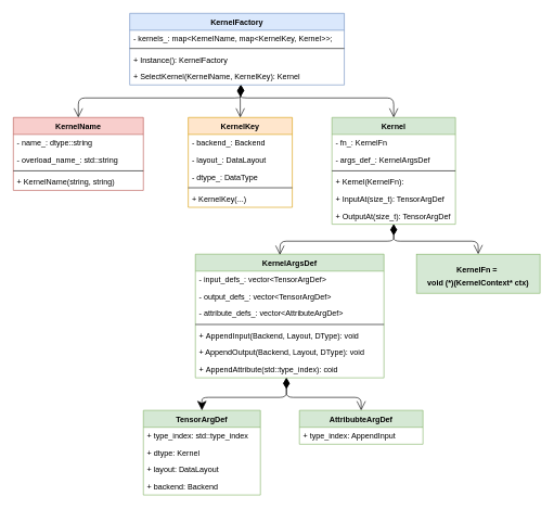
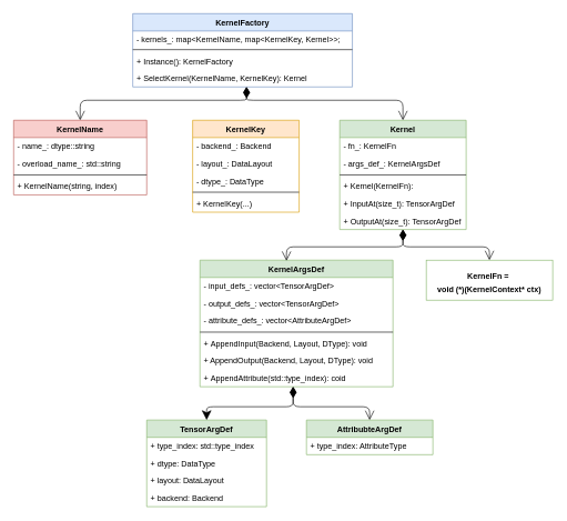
- <mxCell id="42" value="" style="endArrow=open;html=1;endSize=12;startArrow=diamondThin;startSize=14;startFill=1;edgeStyle=orthogonalEdgeStyle;align=left;verticalAlign=bottom;exitX=0.515;exitY=1.038;exitDx=0;exitDy=0;exitPerimeter=0;entryX=0.5;entryY=0;entryDx=0;entryDy=0;" parent="1" source="6" target="12" edge="1"><mxGeometry x="-1" y="3" relative="1" as="geometry"><mxPoint x="180" y="370" as="sourcePoint" /><mxPoint x="360" y="190" as="targetPoint" /></mxGeometry></mxCell>
- <mxCell id="11" value="+ KernelName(string, string)" style="text;strokeColor=none;fillColor=none;align=left;verticalAlign=top;spacingLeft=4;spacingRight=4;overflow=hidden;rotatable=0;points=[[0,0.5],[1,0.5]];portConstraint=eastwest;" parent="7" vertex="1"><mxGeometry y="86" width="200" height="26" as="geometry" /></mxCell>
+ <mxCell id="11" value="+ KernelName(string, index)" style="text;strokeColor=none;fillColor=none;align=left;verticalAlign=top;spacingLeft=4;spacingRight=4;overflow=hidden;rotatable=0;points=[[0,0.5],[1,0.5]];portConstraint=eastwest;" parent="7" vertex="1"><mxGeometry y="86" width="200" height="26" as="geometry" /></mxCell>
- <mxCell id="34" value="&lt;p style=&quot;margin: 0px ; margin-top: 4px ; text-align: center&quot;&gt;&lt;br&gt;&lt;b&gt;KernelFn =&amp;nbsp;&lt;/b&gt;&lt;/p&gt;&lt;p style=&quot;margin: 0px ; margin-top: 4px ; text-align: center&quot;&gt;&lt;b&gt;void (*)(KernelContext* ctx)&lt;/b&gt;&lt;/p&gt;" style="verticalAlign=top;align=left;overflow=fill;fontSize=12;fontFamily=Helvetica;html=1;fillColor=#d5e8d4;strokeColor=#82b366;" parent="1" vertex="1"><mxGeometry x="640" y="390" width="190" height="60" as="geometry" /></mxCell>
+ <mxCell id="34" value="&lt;p style=&quot;margin: 0px ; margin-top: 4px ; text-align: center&quot;&gt;&lt;br&gt;&lt;b&gt;KernelFn =&amp;nbsp;&lt;/b&gt;&lt;/p&gt;&lt;p style=&quot;margin: 0px ; margin-top: 4px ; text-align: center&quot;&gt;&lt;b&gt;void (*)(KernelContext* ctx)&lt;/b&gt;&lt;/p&gt;" style="verticalAlign=top;align=left;overflow=fill;fontSize=12;fontFamily=Helvetica;html=1;fillColor=#ffffff;strokeColor=#82b366;" parent="1" vertex="1"><mxGeometry x="640" y="390" width="190" height="60" as="geometry" /></mxCell>
- <mxCell id="41" value="+ type_index: AppendInput" style="text;strokeColor=none;fillColor=none;align=left;verticalAlign=top;spacingLeft=4;spacingRight=4;overflow=hidden;rotatable=0;points=[[0,0.5],[1,0.5]];portConstraint=eastwest;" parent="40" vertex="1"><mxGeometry y="26" width="190" height="26" as="geometry" /></mxCell>
+ <mxCell id="41" value="+ type_index: AttributeType" style="text;strokeColor=none;fillColor=none;align=left;verticalAlign=top;spacingLeft=4;spacingRight=4;overflow=hidden;rotatable=0;points=[[0,0.5],[1,0.5]];portConstraint=eastwest;" parent="40" vertex="1"><mxGeometry y="26" width="190" height="26" as="geometry" /></mxCell>
- <mxCell id="37" value="+ dtype: Kernel" style="text;strokeColor=none;fillColor=none;align=left;verticalAlign=top;spacingLeft=4;spacingRight=4;overflow=hidden;rotatable=0;points=[[0,0.5],[1,0.5]];portConstraint=eastwest;" parent="35" vertex="1"><mxGeometry y="52" width="180" height="26" as="geometry" /></mxCell>
+ <mxCell id="37" value="+ dtype: DataType" style="text;strokeColor=none;fillColor=none;align=left;verticalAlign=top;spacingLeft=4;spacingRight=4;overflow=hidden;rotatable=0;points=[[0,0.5],[1,0.5]];portConstraint=eastwest;" parent="35" vertex="1"><mxGeometry y="52" width="180" height="26" as="geometry" /></mxCell>
